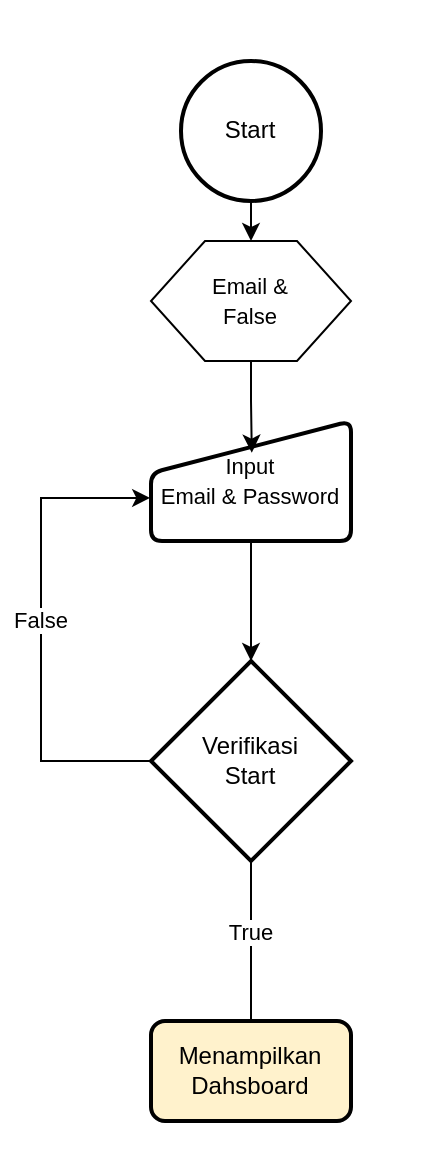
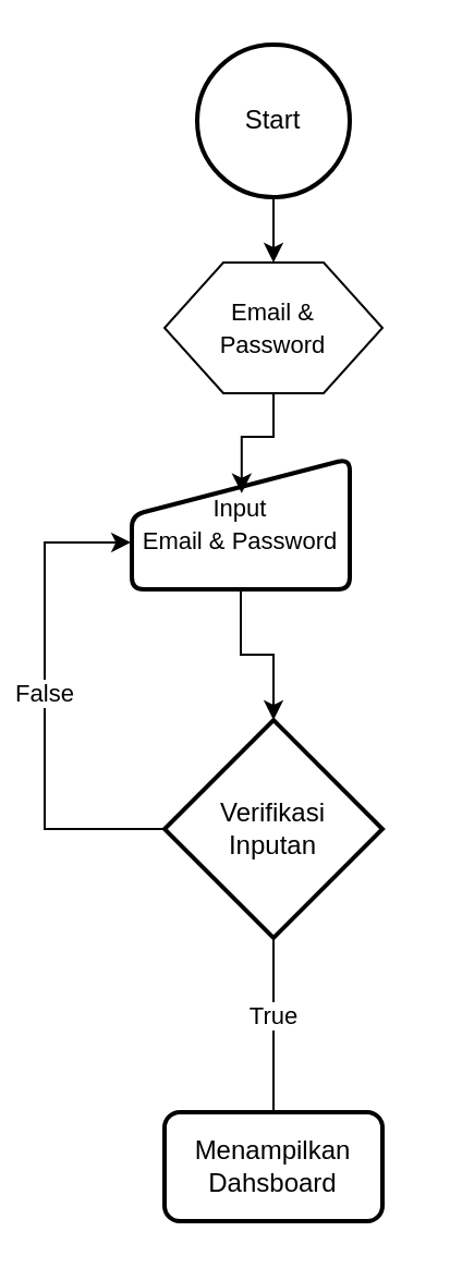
- <mxCell id="3" value="Start" style="strokeWidth=2;html=1;shape=mxgraph.flowchart.start_2;whiteSpace=wrap;" vertex="1" parent="1"><mxGeometry x="90" y="30" width="70" height="70" as="geometry" /></mxCell>
+ <mxCell id="3" value="Start" style="strokeWidth=2;html=1;shape=mxgraph.flowchart.start_2;whiteSpace=wrap;" vertex="1" parent="1"><mxGeometry x="90" y="20" width="70" height="70" as="geometry" /></mxCell>
- <mxCell id="6" value="&lt;font style=&quot;font-size: 11px;&quot;&gt;Email &amp;amp; &lt;br&gt;False&lt;/font&gt;" style="text;strokeColor=none;align=center;fillColor=none;html=1;verticalAlign=middle;whiteSpace=wrap;rounded=0;" vertex="1" parent="4"><mxGeometry y="15" width="130" height="30" as="geometry" /></mxCell>
+ <mxCell id="6" value="&lt;font style=&quot;font-size: 11px;&quot;&gt;Email &amp;amp; &lt;br&gt;Password&lt;/font&gt;" style="text;strokeColor=none;align=center;fillColor=none;html=1;verticalAlign=middle;whiteSpace=wrap;rounded=0;" vertex="1" parent="4"><mxGeometry y="15" width="130" height="30" as="geometry" /></mxCell>
- <mxCell id="7" value="&lt;font style=&quot;font-size: 11px;&quot;&gt;Input &lt;br&gt;Email &amp;amp; Password&lt;/font&gt;" style="html=1;strokeWidth=2;shape=manualInput;whiteSpace=wrap;rounded=1;size=26;arcSize=11;" vertex="1" parent="1"><mxGeometry x="75" y="210" width="100" height="60" as="geometry" /></mxCell>
+ <mxCell id="7" value="&lt;font style=&quot;font-size: 11px;&quot;&gt;Input &lt;br&gt;Email &amp;amp; Password&lt;/font&gt;" style="html=1;strokeWidth=2;shape=manualInput;whiteSpace=wrap;rounded=1;size=26;arcSize=11;" vertex="1" parent="1"><mxGeometry x="60" y="210" width="100" height="60" as="geometry" /></mxCell>
- <mxCell id="11" value="Verifikasi &lt;br&gt;Start" style="strokeWidth=2;html=1;shape=mxgraph.flowchart.decision;whiteSpace=wrap;" vertex="1" parent="1"><mxGeometry x="75" y="330" width="100" height="100" as="geometry" /></mxCell>
+ <mxCell id="11" value="Verifikasi &lt;br&gt;Inputan" style="strokeWidth=2;html=1;shape=mxgraph.flowchart.decision;whiteSpace=wrap;" vertex="1" parent="1"><mxGeometry x="75" y="330" width="100" height="100" as="geometry" /></mxCell>
- <mxCell id="14" value="Menampilkan Dahsboard" style="rounded=1;whiteSpace=wrap;html=1;absoluteArcSize=1;arcSize=14;strokeWidth=2;fillColor=#fff2cc;" vertex="1" parent="1"><mxGeometry x="75" y="510" width="100" height="50" as="geometry" /></mxCell>
+ <mxCell id="14" value="Menampilkan Dahsboard" style="rounded=1;whiteSpace=wrap;html=1;absoluteArcSize=1;arcSize=14;strokeWidth=2;" vertex="1" parent="1"><mxGeometry x="75" y="510" width="100" height="50" as="geometry" /></mxCell>
